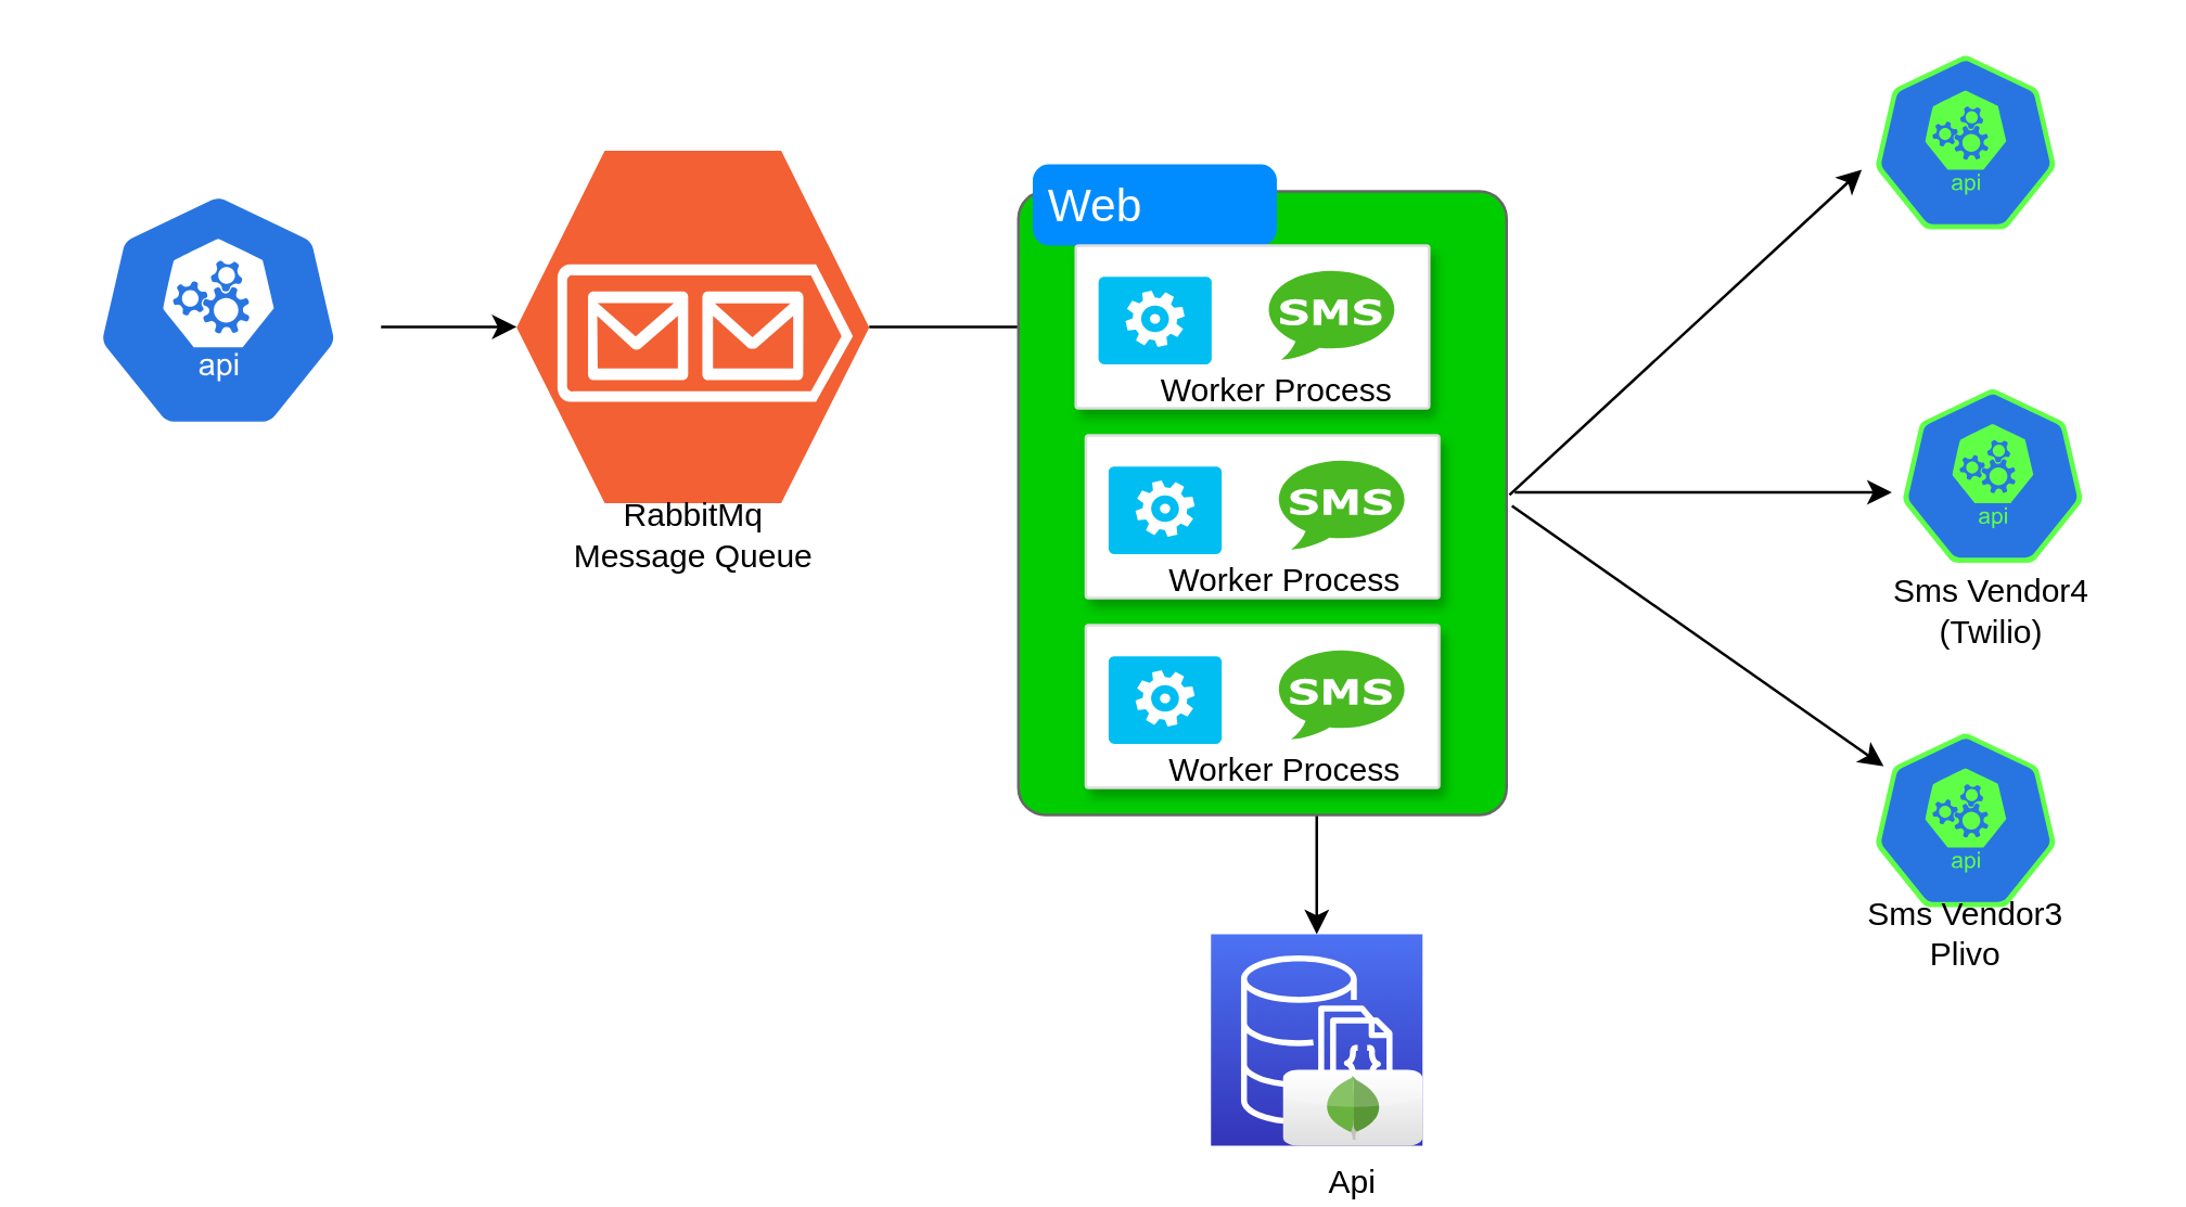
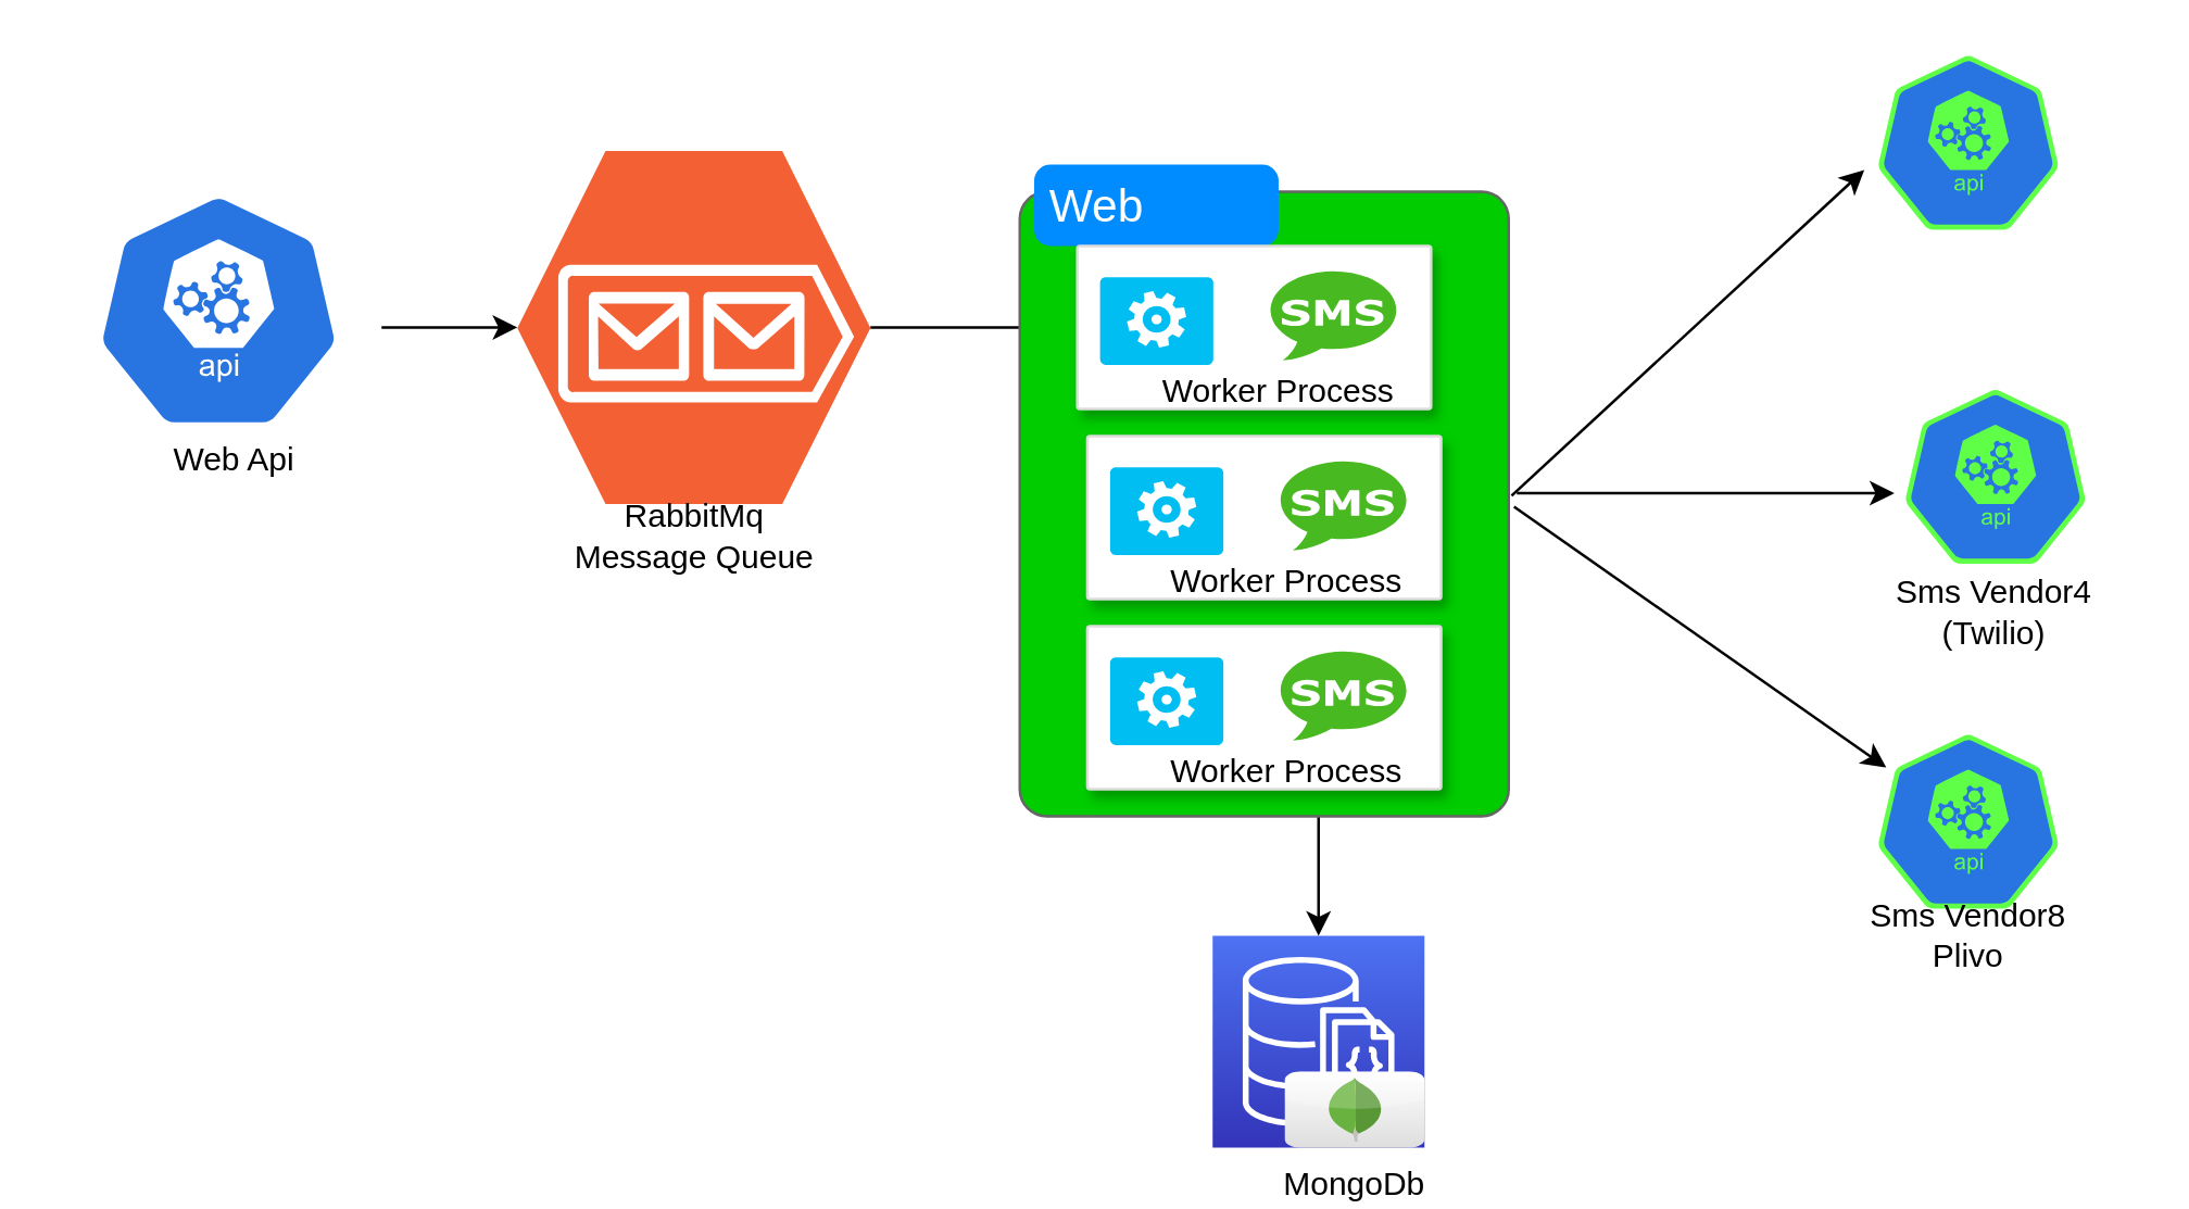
+ <mxCell id="8" value="Web Api" style="text;html=1;strokeColor=none;fillColor=none;align=center;verticalAlign=middle;whiteSpace=wrap;rounded=0;" vertex="1" parent="6"><mxGeometry x="21.976" y="87.551" width="87.827" height="22.449" as="geometry" /></mxCell>
- <mxCell id="34" value="Sms Vendor3&lt;br&gt;Plivo" style="text;html=1;strokeColor=none;fillColor=none;align=center;verticalAlign=middle;whiteSpace=wrap;rounded=0;" vertex="1" parent="1"><mxGeometry x="685" y="334" width="79.25" height="20" as="geometry" /></mxCell>
+ <mxCell id="34" value="Sms Vendor8&lt;br&gt;Plivo" style="text;html=1;strokeColor=none;fillColor=none;align=center;verticalAlign=middle;whiteSpace=wrap;rounded=0;" vertex="1" parent="1"><mxGeometry x="685" y="334" width="79.25" height="20" as="geometry" /></mxCell>
- <mxCell id="5" value="Api" style="dashed=0;outlineConnect=0;html=1;align=center;labelPosition=center;verticalLabelPosition=bottom;verticalAlign=top;shape=mxgraph.webicons.mongodb;gradientColor=#DFDEDE" vertex="1" parent="3"><mxGeometry x="26.6" y="50" width="51.4" height="28" as="geometry" /></mxCell>
+ <mxCell id="5" value="MongoDb" style="dashed=0;outlineConnect=0;html=1;align=center;labelPosition=center;verticalLabelPosition=bottom;verticalAlign=top;shape=mxgraph.webicons.mongodb;gradientColor=#DFDEDE" vertex="1" parent="3"><mxGeometry x="26.6" y="50" width="51.4" height="28" as="geometry" /></mxCell>
